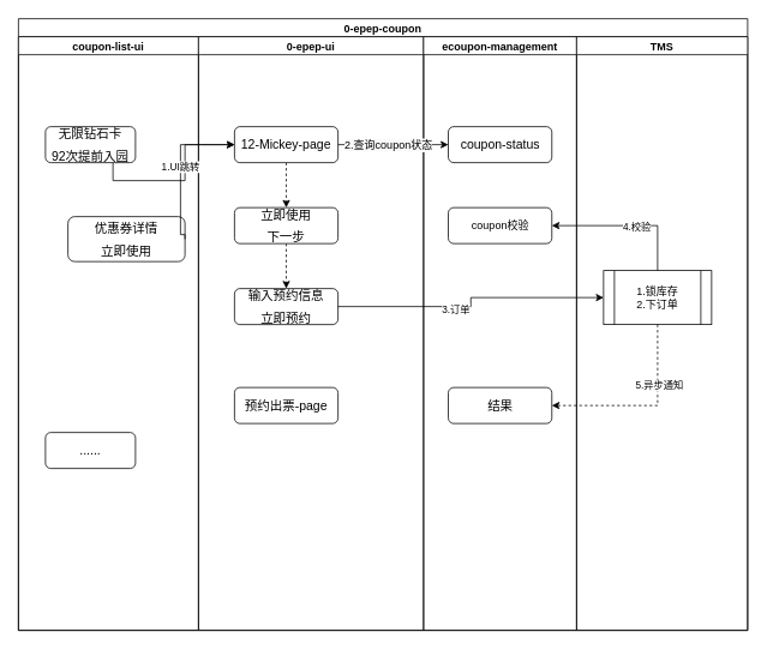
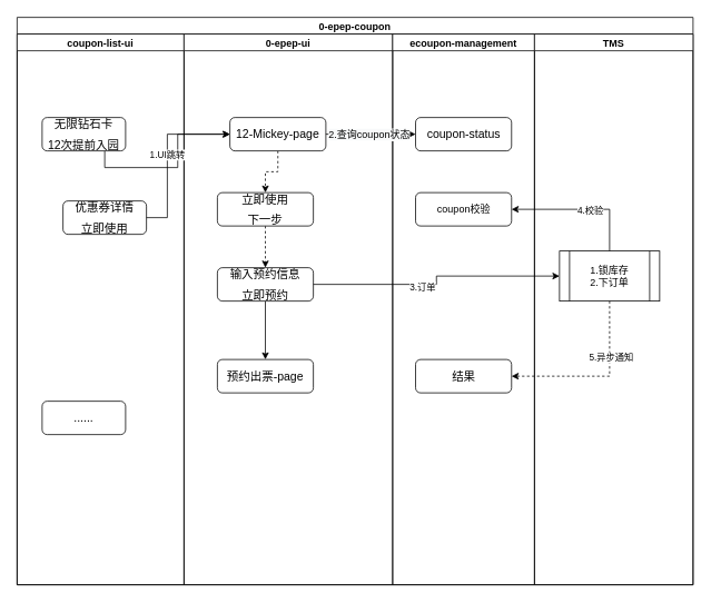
- <mxCell id="5" value="&lt;div style=&quot;line-height: 1.75 ; font-size: 14px&quot;&gt;无限钻石卡&lt;/div&gt;&lt;div style=&quot;line-height: 1.75 ; font-size: 14px&quot;&gt;92次提前入园&lt;/div&gt;" style="rounded=1;whiteSpace=wrap;html=1;align=center;" vertex="1" parent="3"><mxGeometry x="30" y="100" width="100" height="40" as="geometry" /></mxCell>
+ <mxCell id="5" value="&lt;div style=&quot;line-height: 1.75 ; font-size: 14px&quot;&gt;无限钻石卡&lt;/div&gt;&lt;div style=&quot;line-height: 1.75 ; font-size: 14px&quot;&gt;12次提前入园&lt;/div&gt;" style="rounded=1;whiteSpace=wrap;html=1;align=center;" vertex="1" parent="3"><mxGeometry x="30" y="100" width="100" height="40" as="geometry" /></mxCell>
- <mxCell id="10" value="&lt;div style=&quot;text-align: left ; line-height: 1.75 ; font-size: 14px&quot;&gt;12-Mickey-page&lt;/div&gt;" style="rounded=1;whiteSpace=wrap;html=1;" vertex="1" parent="8"><mxGeometry x="40" y="100" width="115" height="40" as="geometry" /></mxCell>
+ <mxCell id="10" value="&lt;div style=&quot;text-align: left ; line-height: 1.75 ; font-size: 14px&quot;&gt;12-Mickey-page&lt;/div&gt;" style="rounded=1;whiteSpace=wrap;html=1;" vertex="1" parent="8"><mxGeometry x="55" y="100" width="115" height="40" as="geometry" /></mxCell>
- <mxCell id="7" value="&lt;div style=&quot;line-height: 1.75 ; font-size: 14px&quot;&gt;优惠券详情&lt;/div&gt;&lt;div style=&quot;line-height: 1.75 ; font-size: 14px&quot;&gt;立即使用&lt;/div&gt;" style="rounded=1;whiteSpace=wrap;html=1;align=center;" vertex="1" parent="3"><mxGeometry x="55" y="200" width="130" height="50" as="geometry" /></mxCell>
+ <mxCell id="7" value="&lt;div style=&quot;line-height: 1.75 ; font-size: 14px&quot;&gt;优惠券详情&lt;/div&gt;&lt;div style=&quot;line-height: 1.75 ; font-size: 14px&quot;&gt;立即使用&lt;/div&gt;" style="rounded=1;whiteSpace=wrap;html=1;align=center;" vertex="1" parent="3"><mxGeometry x="55" y="200" width="100" height="40" as="geometry" /></mxCell>
+ <mxCell id="13" style="edgeStyle=orthogonalEdgeStyle;rounded=0;orthogonalLoop=1;jettySize=auto;html=1;exitX=0.5;exitY=1;exitDx=0;exitDy=0;" edge="1" parent="8" source="14" target="15"><mxGeometry relative="1" as="geometry" /></mxCell>
